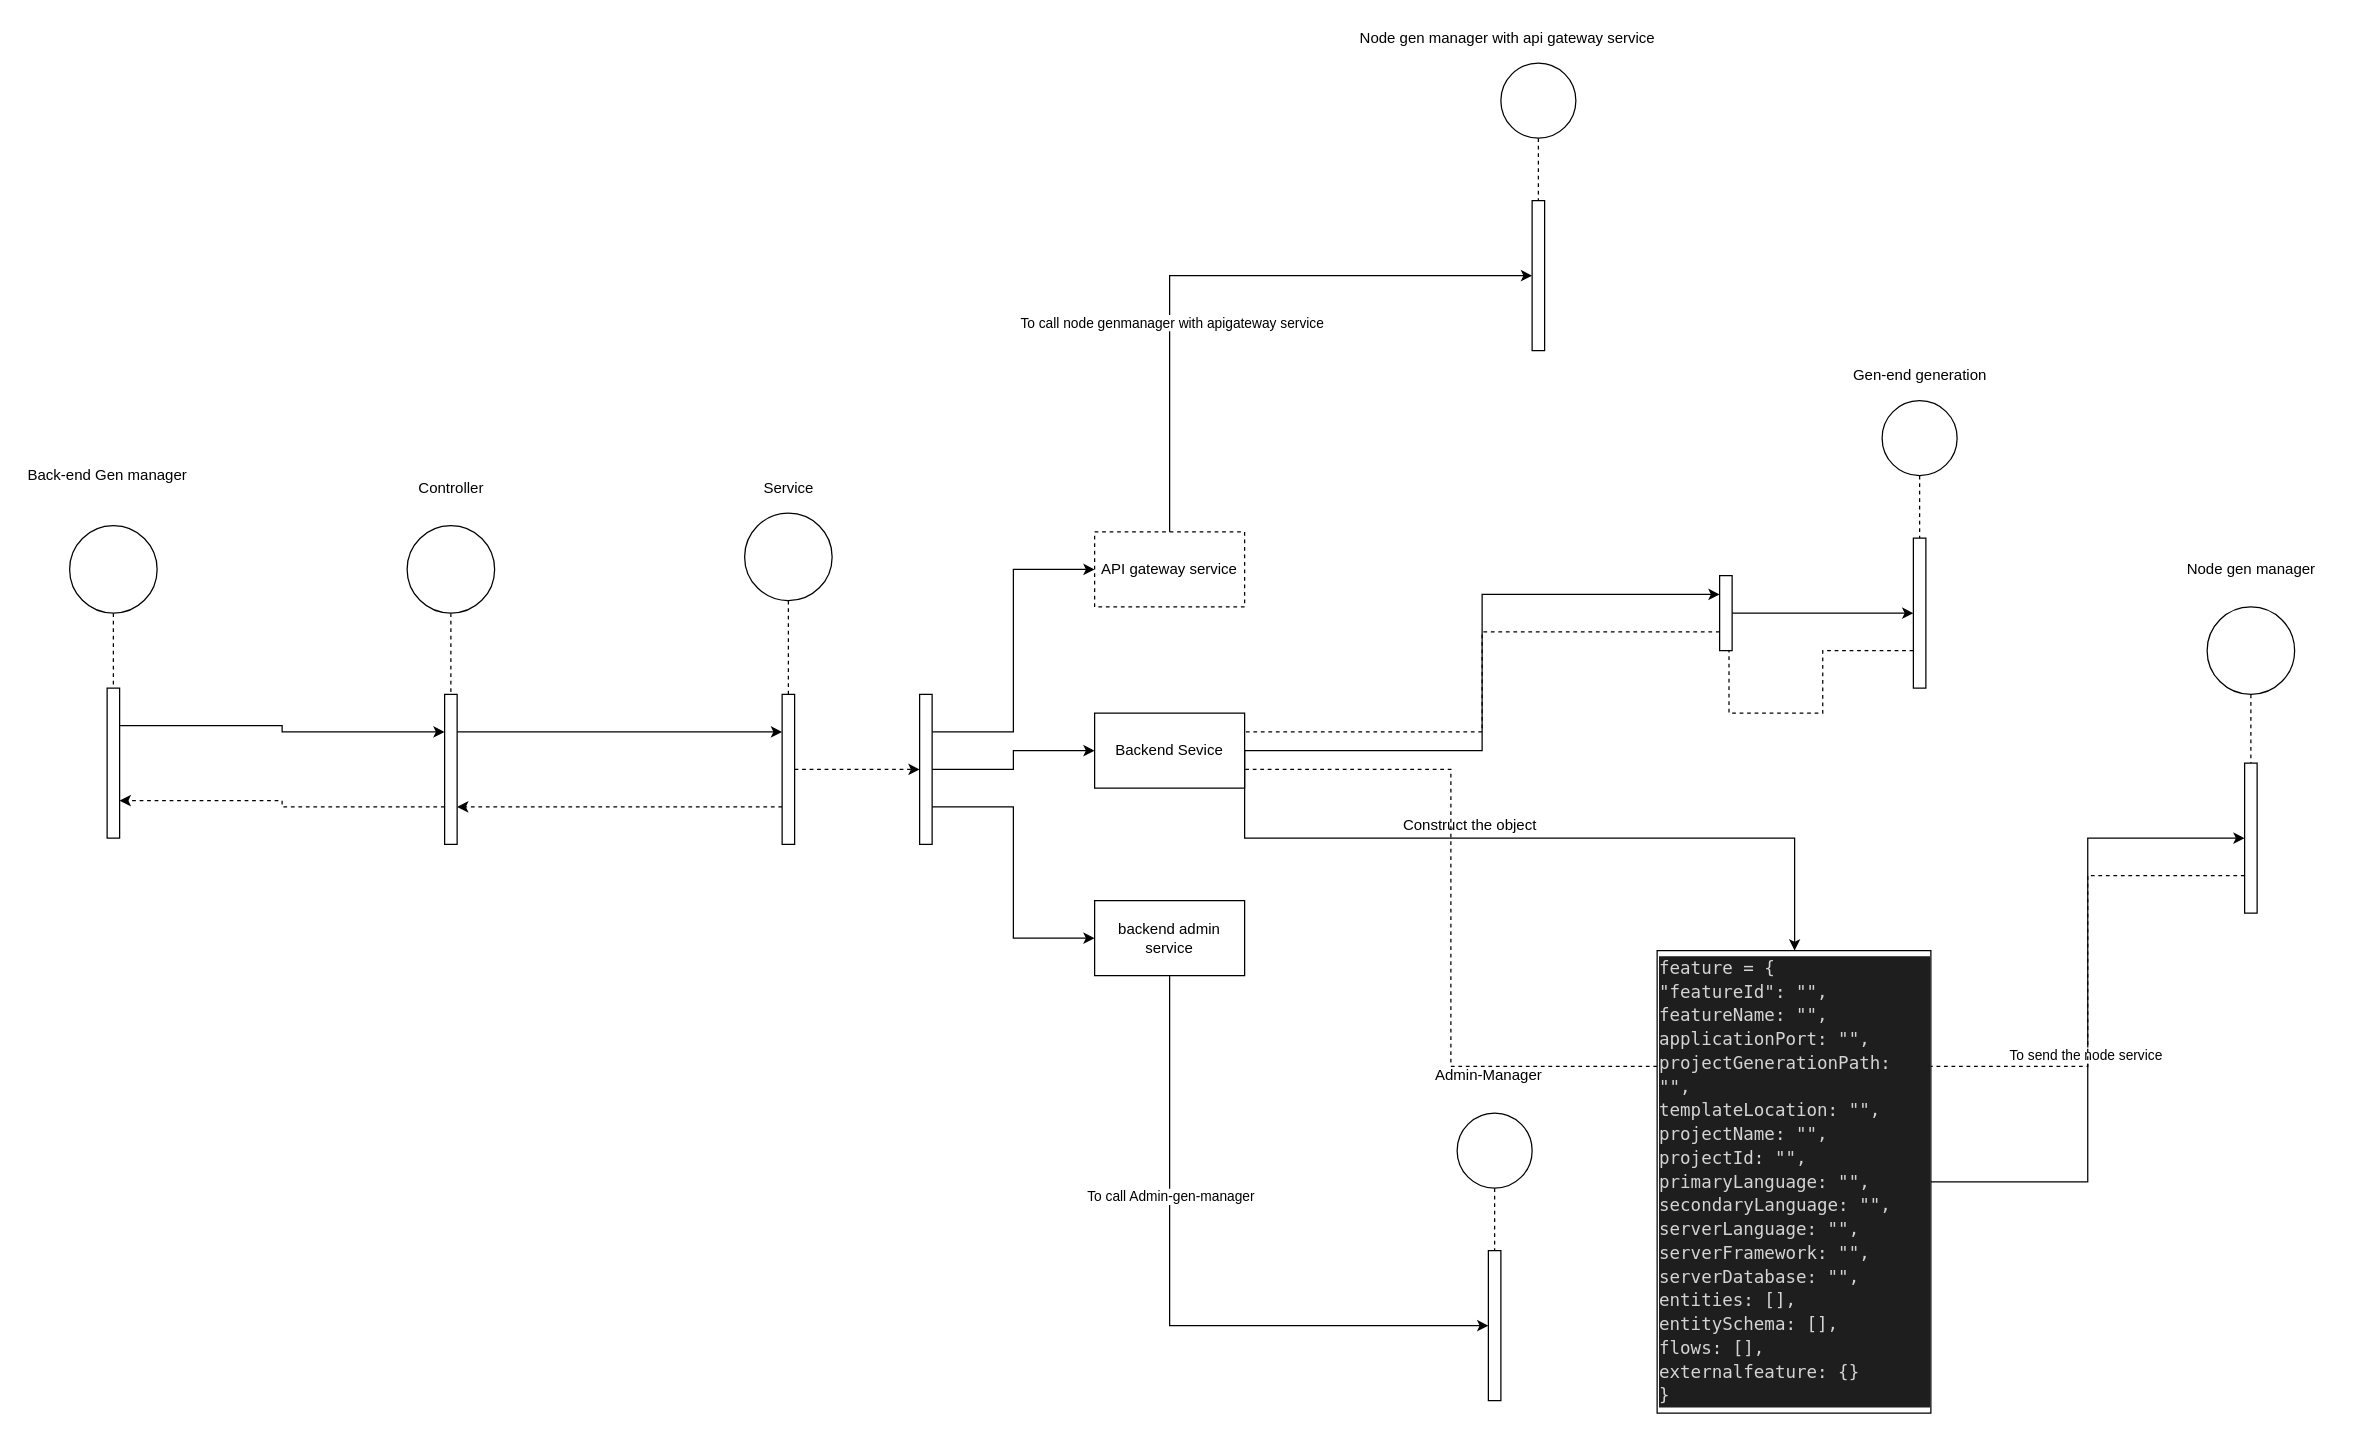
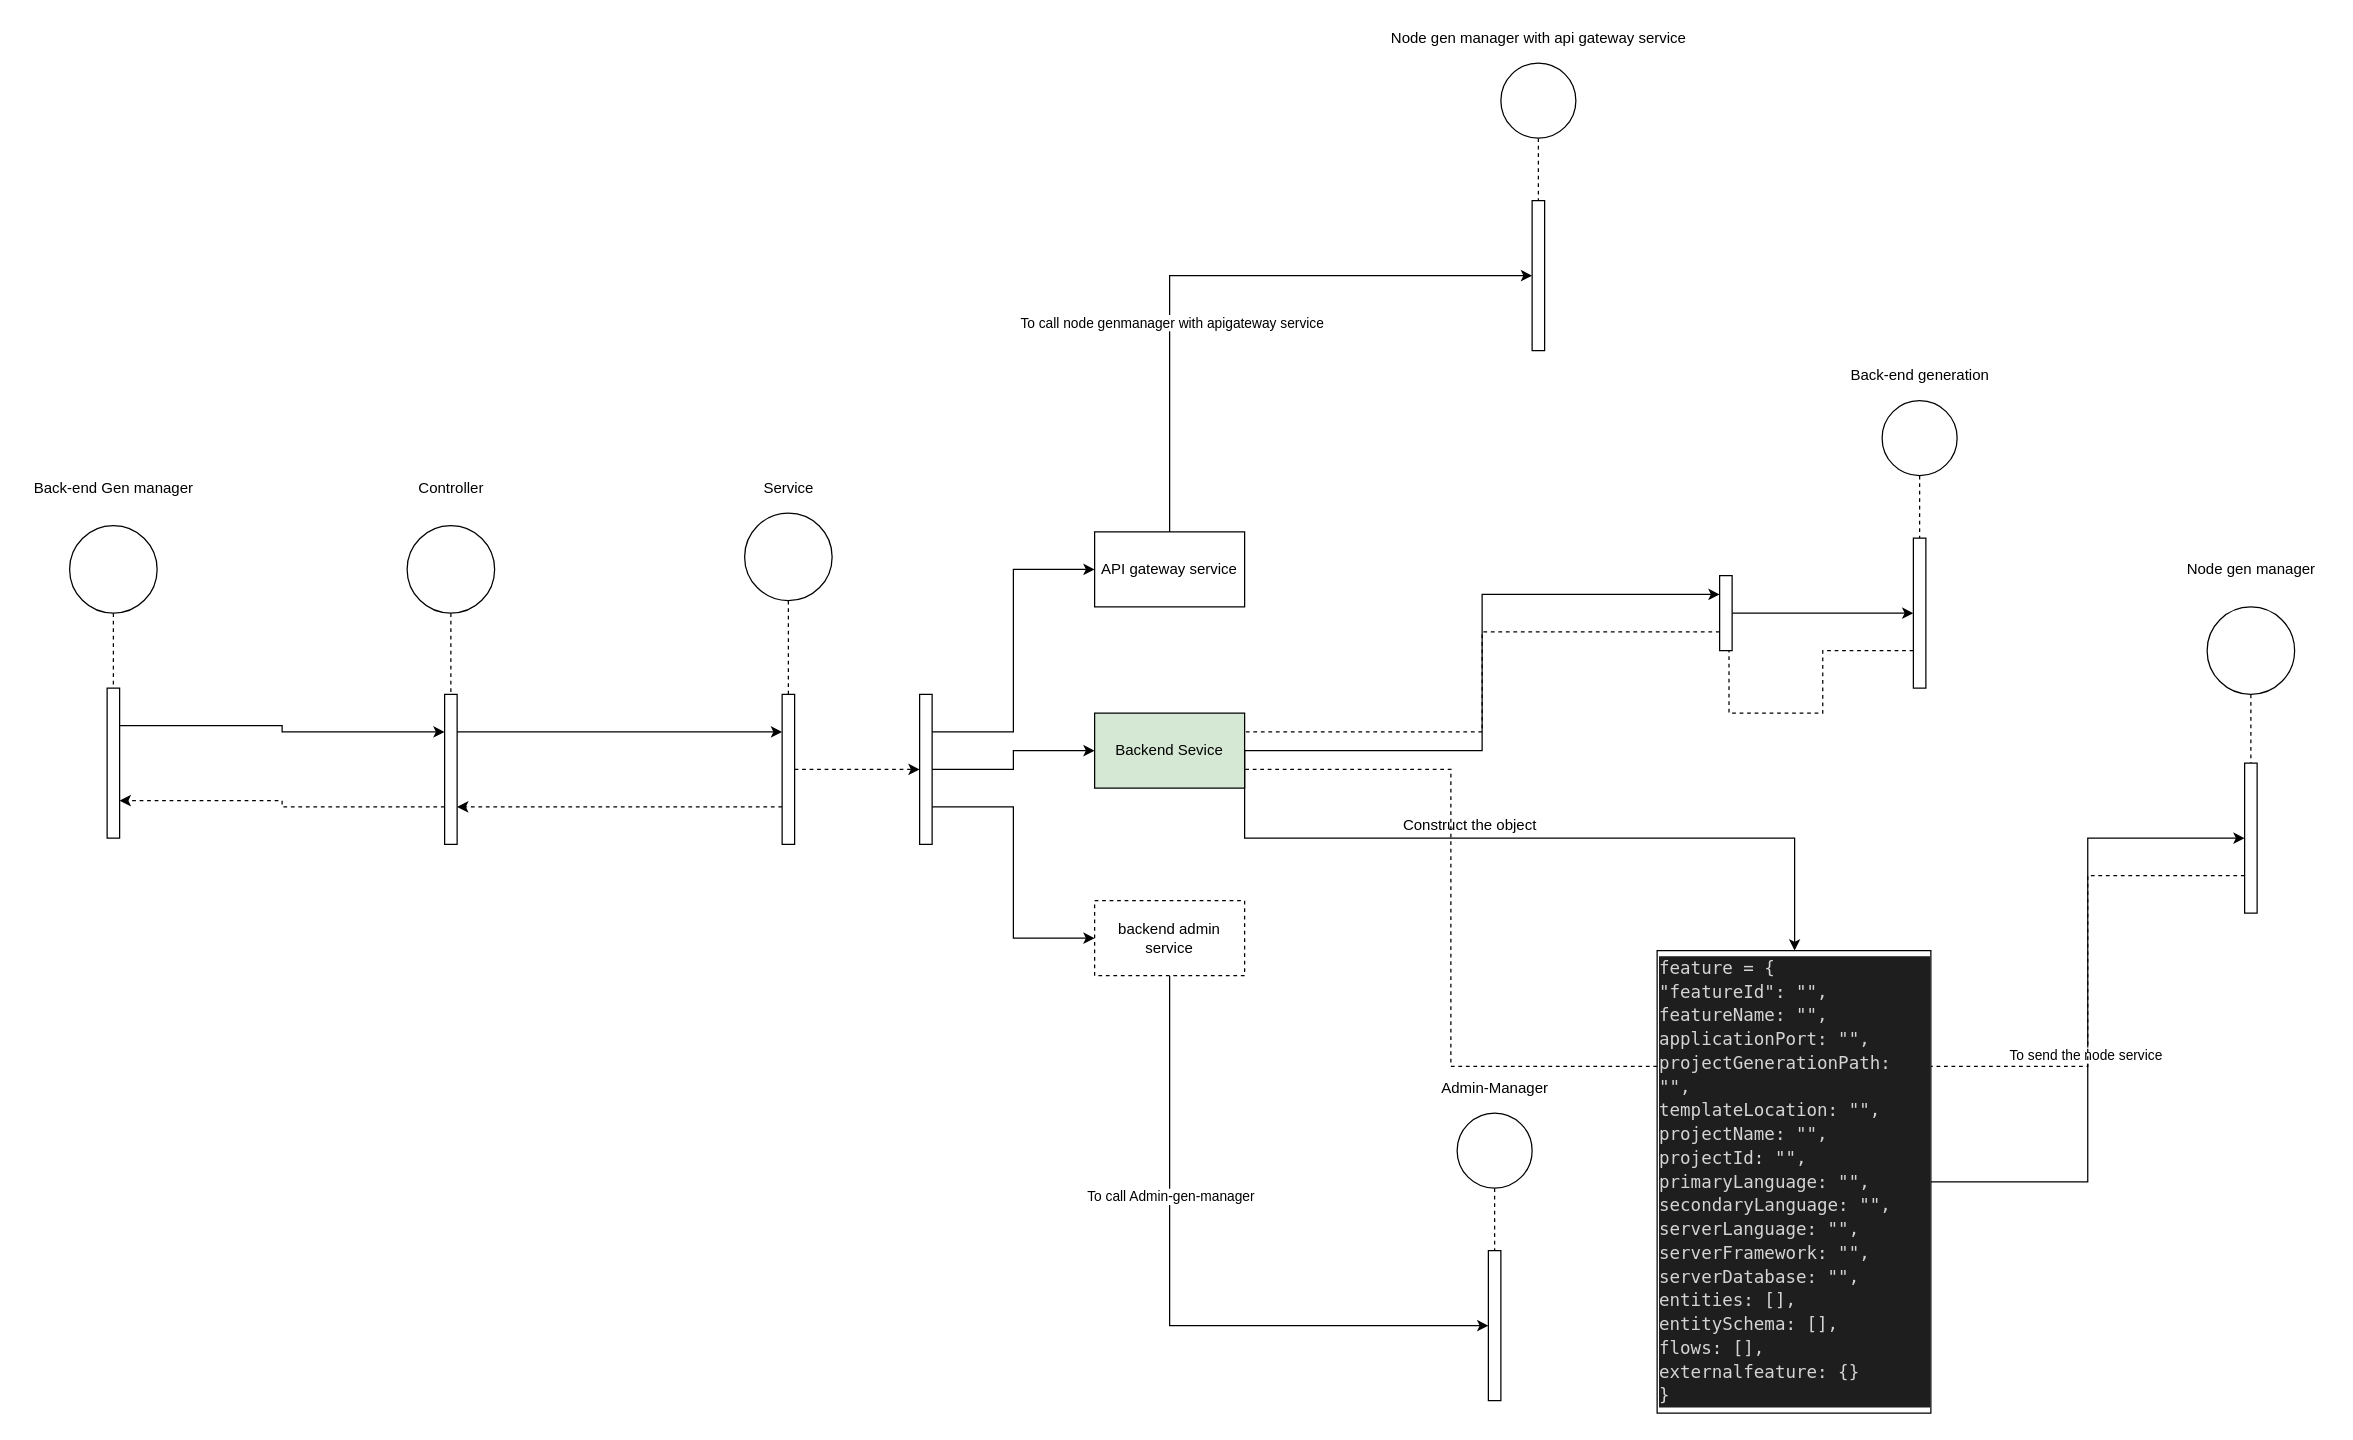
- <mxCell id="45" value="Node gen manager with api gateway service" style="text;html=1;align=center;verticalAlign=middle;resizable=0;points=[];autosize=1;strokeColor=none;fillColor=none;" parent="1" vertex="1"><mxGeometry x="1080" y="20" width="250" height="20" as="geometry" /></mxCell>
+ <mxCell id="45" value="Node gen manager with api gateway service" style="text;html=1;align=center;verticalAlign=middle;resizable=0;points=[];autosize=1;strokeColor=none;fillColor=none;" parent="1" vertex="1"><mxGeometry x="1105" y="20" width="250" height="20" as="geometry" /></mxCell>
- <mxCell id="57" value="Gen-end generation" style="text;html=1;align=center;verticalAlign=middle;resizable=0;points=[];autosize=1;strokeColor=none;fillColor=none;" vertex="1" parent="1"><mxGeometry x="1470" y="290" width="130" height="20" as="geometry" /></mxCell>
+ <mxCell id="57" value="Back-end generation" style="text;html=1;align=center;verticalAlign=middle;resizable=0;points=[];autosize=1;strokeColor=none;fillColor=none;" vertex="1" parent="1"><mxGeometry x="1470" y="290" width="130" height="20" as="geometry" /></mxCell>
- <mxCell id="6" value="Back-end Gen manager" style="text;html=1;align=center;verticalAlign=middle;resizable=0;points=[];autosize=1;strokeColor=none;fillColor=none;" parent="1" vertex="1"><mxGeometry x="15" y="370" width="140" height="20" as="geometry" /></mxCell>
+ <mxCell id="6" value="Back-end Gen manager" style="text;html=1;align=center;verticalAlign=middle;resizable=0;points=[];autosize=1;strokeColor=none;fillColor=none;" parent="1" vertex="1"><mxGeometry x="20" y="380" width="140" height="20" as="geometry" /></mxCell>
- <mxCell id="25" value="API gateway service" style="rounded=0;whiteSpace=wrap;html=1;dashed=1;" parent="1" vertex="1"><mxGeometry x="875" y="425" width="120" height="60" as="geometry" /></mxCell>
+ <mxCell id="25" value="API gateway service" style="rounded=0;whiteSpace=wrap;html=1;" parent="1" vertex="1"><mxGeometry x="875" y="425" width="120" height="60" as="geometry" /></mxCell>
- <mxCell id="28" value="Backend Sevice" style="rounded=0;whiteSpace=wrap;html=1;" parent="1" vertex="1"><mxGeometry x="875" y="570" width="120" height="60" as="geometry" /></mxCell>
+ <mxCell id="28" value="Backend Sevice" style="rounded=0;whiteSpace=wrap;html=1;fillColor=#d5e8d4;" parent="1" vertex="1"><mxGeometry x="875" y="570" width="120" height="60" as="geometry" /></mxCell>
- <mxCell id="31" value="backend admin service" style="rounded=0;whiteSpace=wrap;html=1;" parent="1" vertex="1"><mxGeometry x="875" y="720" width="120" height="60" as="geometry" /></mxCell>
+ <mxCell id="31" value="backend admin service" style="rounded=0;whiteSpace=wrap;html=1;dashed=1;" parent="1" vertex="1"><mxGeometry x="875" y="720" width="120" height="60" as="geometry" /></mxCell>
- <mxCell id="49" value="Admin-Manager" style="text;html=1;align=center;verticalAlign=middle;resizable=0;points=[];autosize=1;strokeColor=none;fillColor=none;" parent="1" vertex="1"><mxGeometry x="1140" y="850" width="100" height="20" as="geometry" /></mxCell>
+ <mxCell id="49" value="Admin-Manager" style="text;html=1;align=center;verticalAlign=middle;resizable=0;points=[];autosize=1;strokeColor=none;fillColor=none;" parent="1" vertex="1"><mxGeometry x="1145" y="860" width="100" height="20" as="geometry" /></mxCell>
